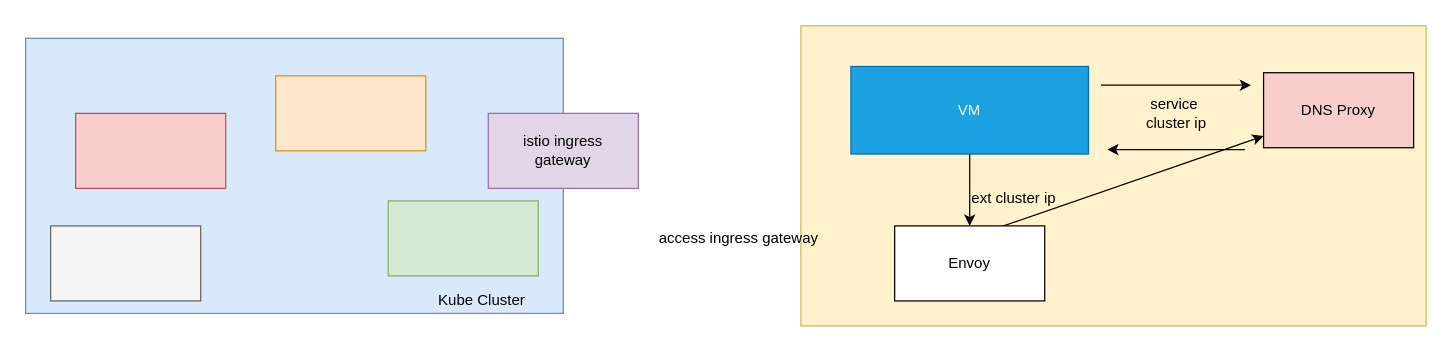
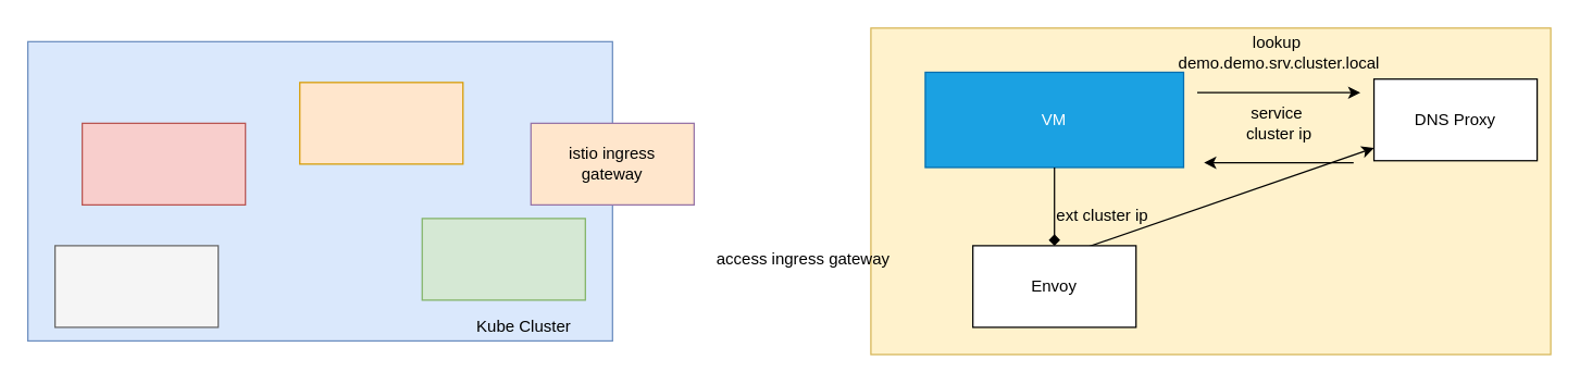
+ <mxCell id="15" value="lookup&amp;nbsp;&lt;br&gt;demo.demo.srv.cluster.local" style="text;html=1;align=center;verticalAlign=middle;resizable=0;points=[];autosize=1;" parent="1" vertex="1"><mxGeometry x="860" y="22.5" width="160" height="30" as="geometry" /></mxCell>
- <mxCell id="12" value="DNS Proxy" style="rounded=0;whiteSpace=wrap;html=1;fillColor=#f8cecc;" parent="1" vertex="1"><mxGeometry x="1010" y="57.5" width="120" height="60" as="geometry" /></mxCell>
+ <mxCell id="12" value="DNS Proxy" style="rounded=0;whiteSpace=wrap;html=1;" parent="1" vertex="1"><mxGeometry x="1010" y="57.5" width="120" height="60" as="geometry" /></mxCell>
- <mxCell id="13" value="istio ingress&lt;br&gt;gateway" style="rounded=0;whiteSpace=wrap;html=1;fillColor=#e1d5e7;strokeColor=#9673a6;" parent="1" vertex="1"><mxGeometry x="390" y="90" width="120" height="60" as="geometry" /></mxCell>
+ <mxCell id="13" value="istio ingress&lt;br&gt;gateway" style="rounded=0;whiteSpace=wrap;html=1;fillColor=#ffe6cc;strokeColor=#9673a6;" parent="1" vertex="1"><mxGeometry x="390" y="90" width="120" height="60" as="geometry" /></mxCell>
- <mxCell id="19" style="edgeStyle=orthogonalEdgeStyle;rounded=0;orthogonalLoop=1;jettySize=auto;html=1;exitX=0.5;exitY=1;exitDx=0;exitDy=0;entryX=0.5;entryY=0;entryDx=0;entryDy=0;" parent="1" source="11" target="18" edge="1"><mxGeometry relative="1" as="geometry"><mxPoint x="690" y="97.5" as="sourcePoint" /><mxPoint x="520" y="97.5" as="targetPoint" /></mxGeometry></mxCell>
+ <mxCell id="19" style="edgeStyle=orthogonalEdgeStyle;rounded=0;orthogonalLoop=1;jettySize=auto;html=1;exitX=0.5;exitY=1;exitDx=0;exitDy=0;entryX=0.5;entryY=0;entryDx=0;entryDy=0;endArrow=diamond;" parent="1" source="11" target="18" edge="1"><mxGeometry relative="1" as="geometry"><mxPoint x="690" y="97.5" as="sourcePoint" /><mxPoint x="520" y="97.5" as="targetPoint" /></mxGeometry></mxCell>
